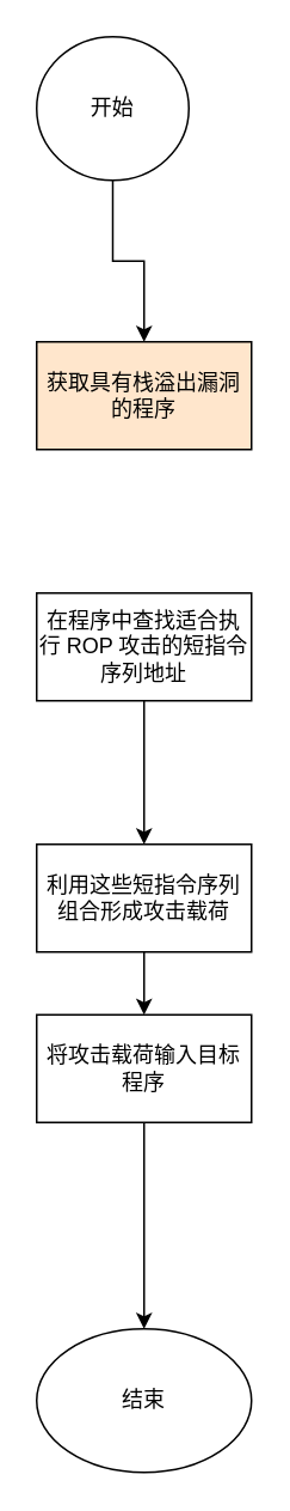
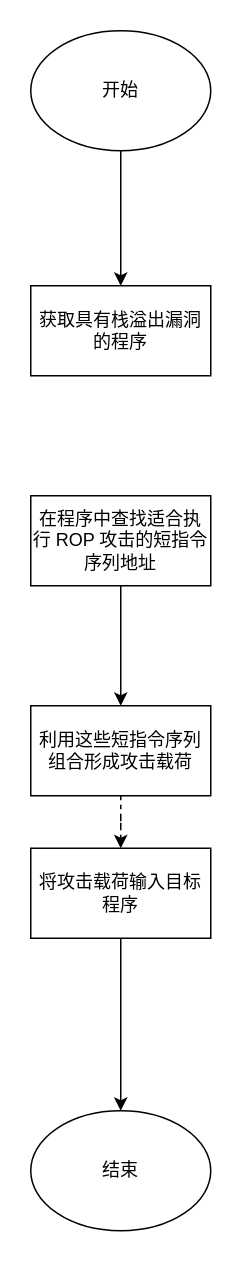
- <mxCell id="3" value="开始" style="ellipse;whiteSpace=wrap;html=1;" vertex="1" parent="1"><mxGeometry x="20" y="20" width="85" height="80" as="geometry" /></mxCell>
+ <mxCell id="3" value="开始" style="ellipse;whiteSpace=wrap;html=1;" vertex="1" parent="1"><mxGeometry x="20" y="20" width="120" height="80" as="geometry" /></mxCell>
- <mxCell id="4" value="获取具有栈溢出漏洞的程序" style="whiteSpace=wrap;html=1;fillColor=#ffe6cc;" vertex="1" parent="1"><mxGeometry x="20" y="190" width="120" height="60" as="geometry" /></mxCell>
+ <mxCell id="4" value="获取具有栈溢出漏洞的程序" style="whiteSpace=wrap;html=1;" vertex="1" parent="1"><mxGeometry x="20" y="190" width="120" height="60" as="geometry" /></mxCell>
- <mxCell id="7" value="" style="edgeStyle=orthogonalEdgeStyle;rounded=0;orthogonalLoop=1;jettySize=auto;html=1;" edge="1" parent="1" source="8" target="10"><mxGeometry relative="1" as="geometry" /></mxCell>
+ <mxCell id="7" value="" style="edgeStyle=orthogonalEdgeStyle;rounded=0;orthogonalLoop=1;jettySize=auto;html=1;dashed=1;" edge="1" parent="1" source="8" target="10"><mxGeometry relative="1" as="geometry" /></mxCell>
